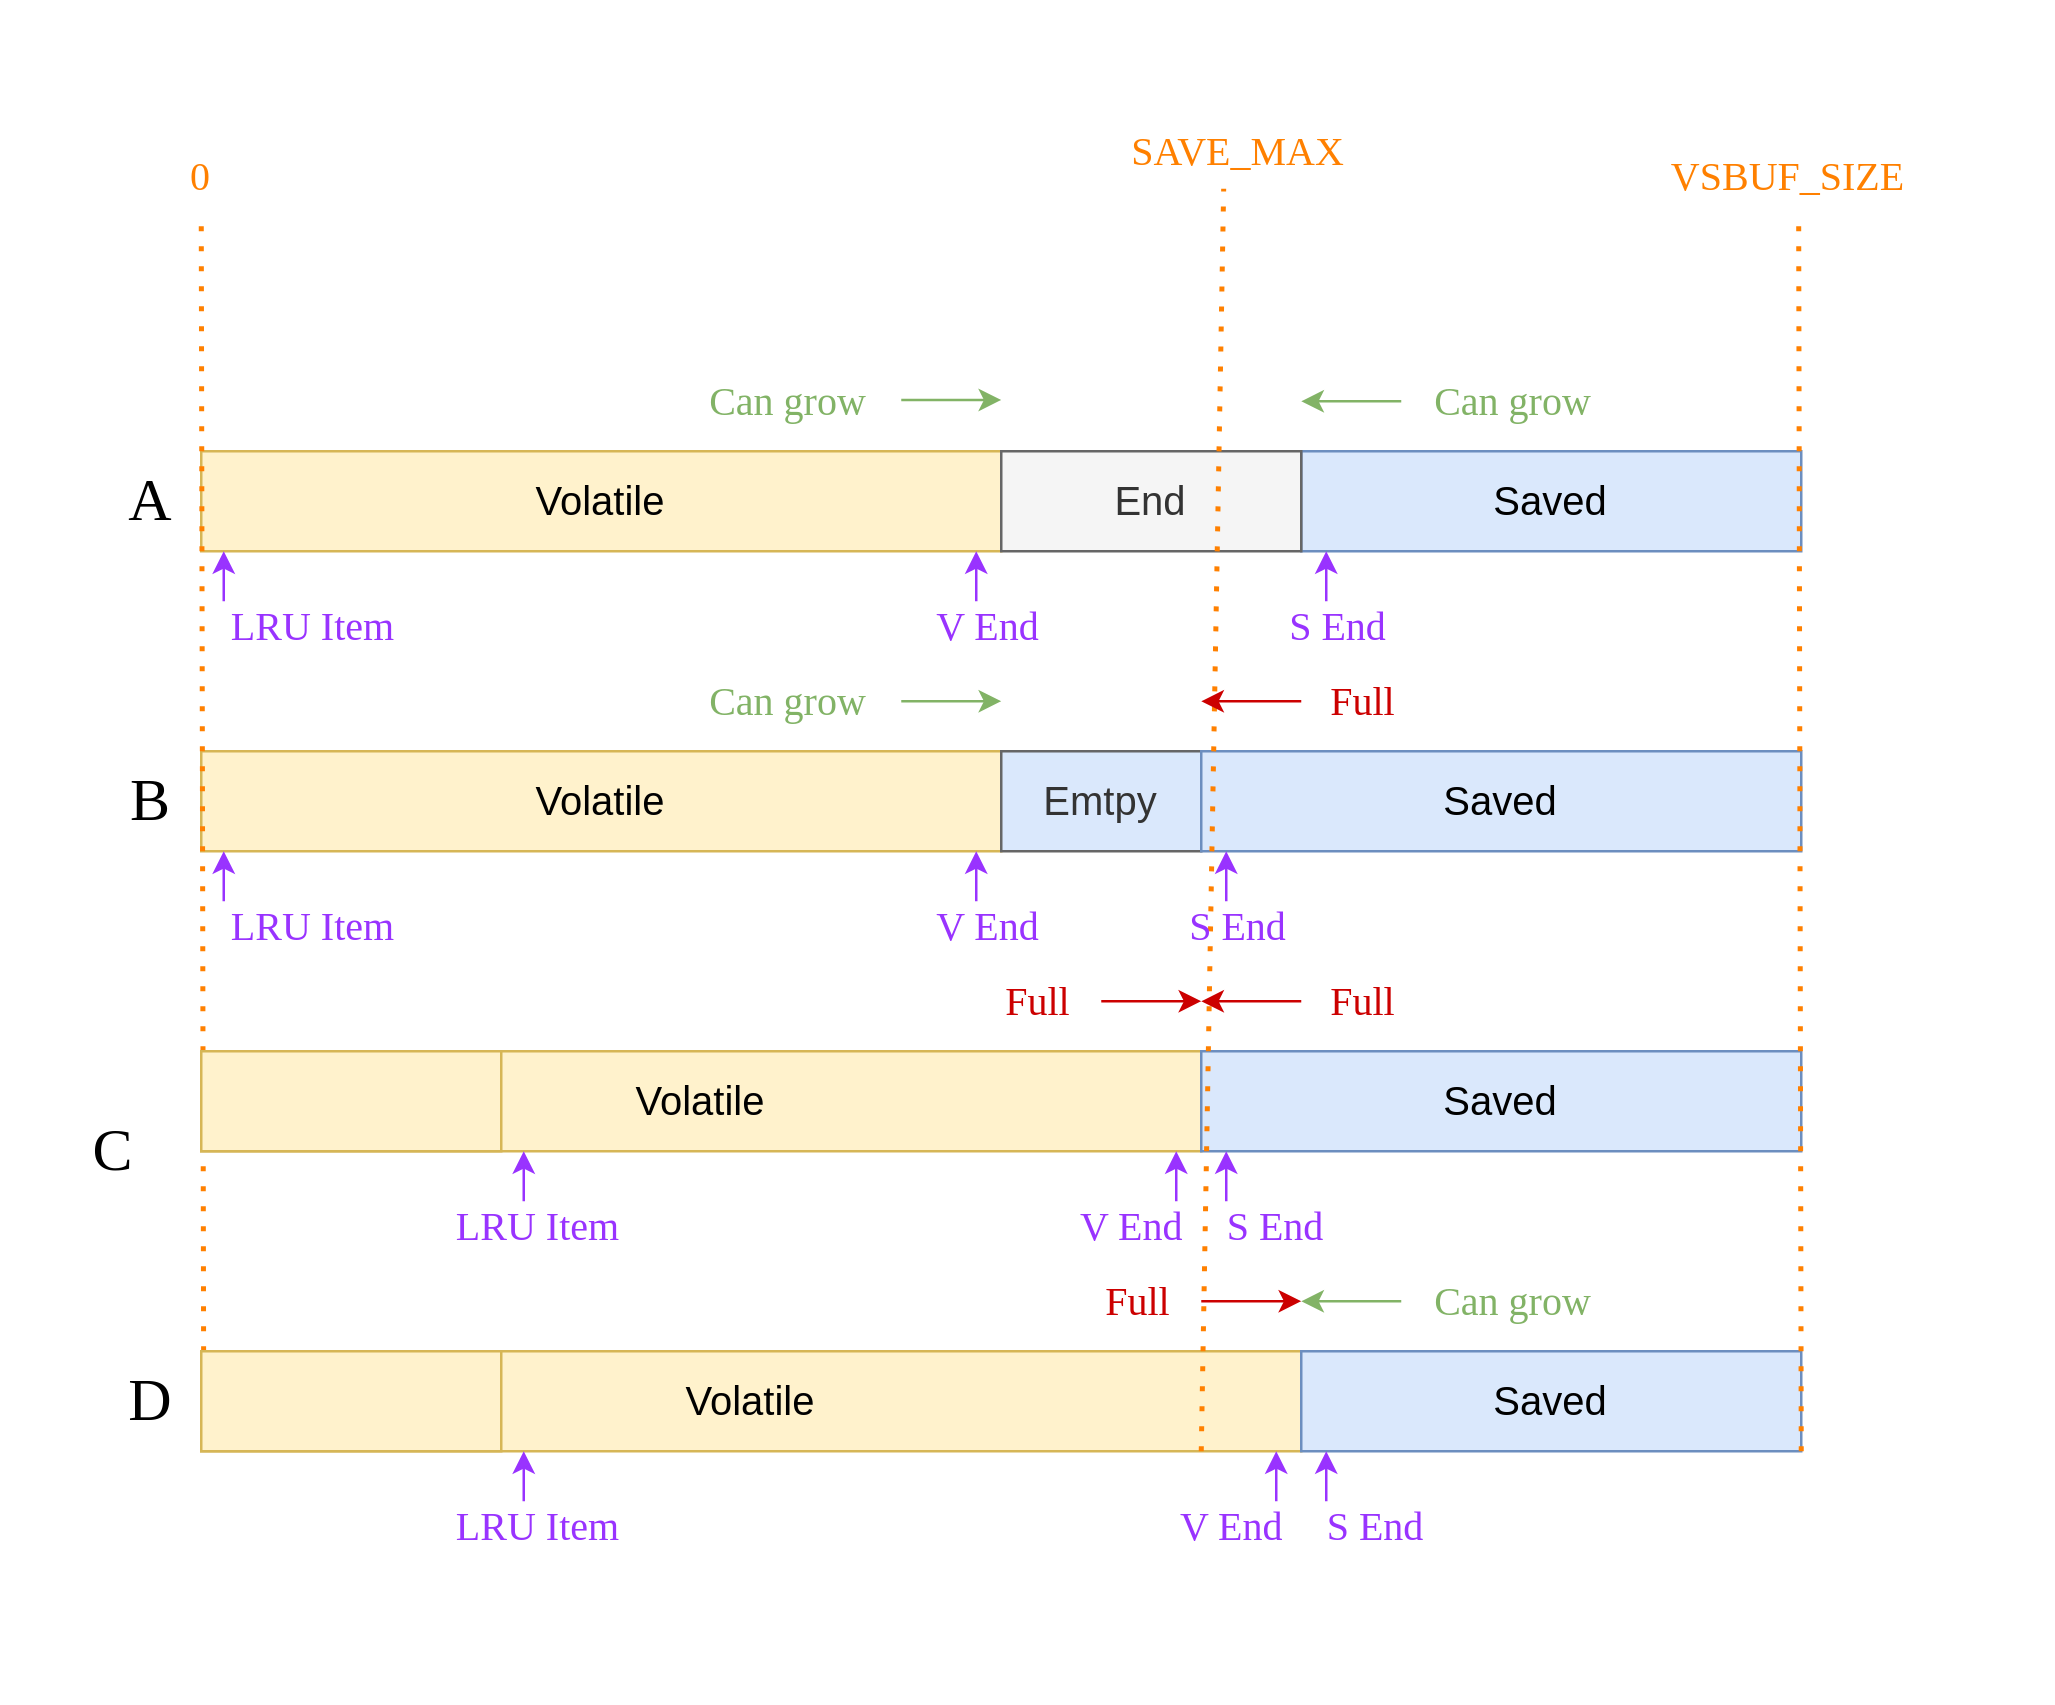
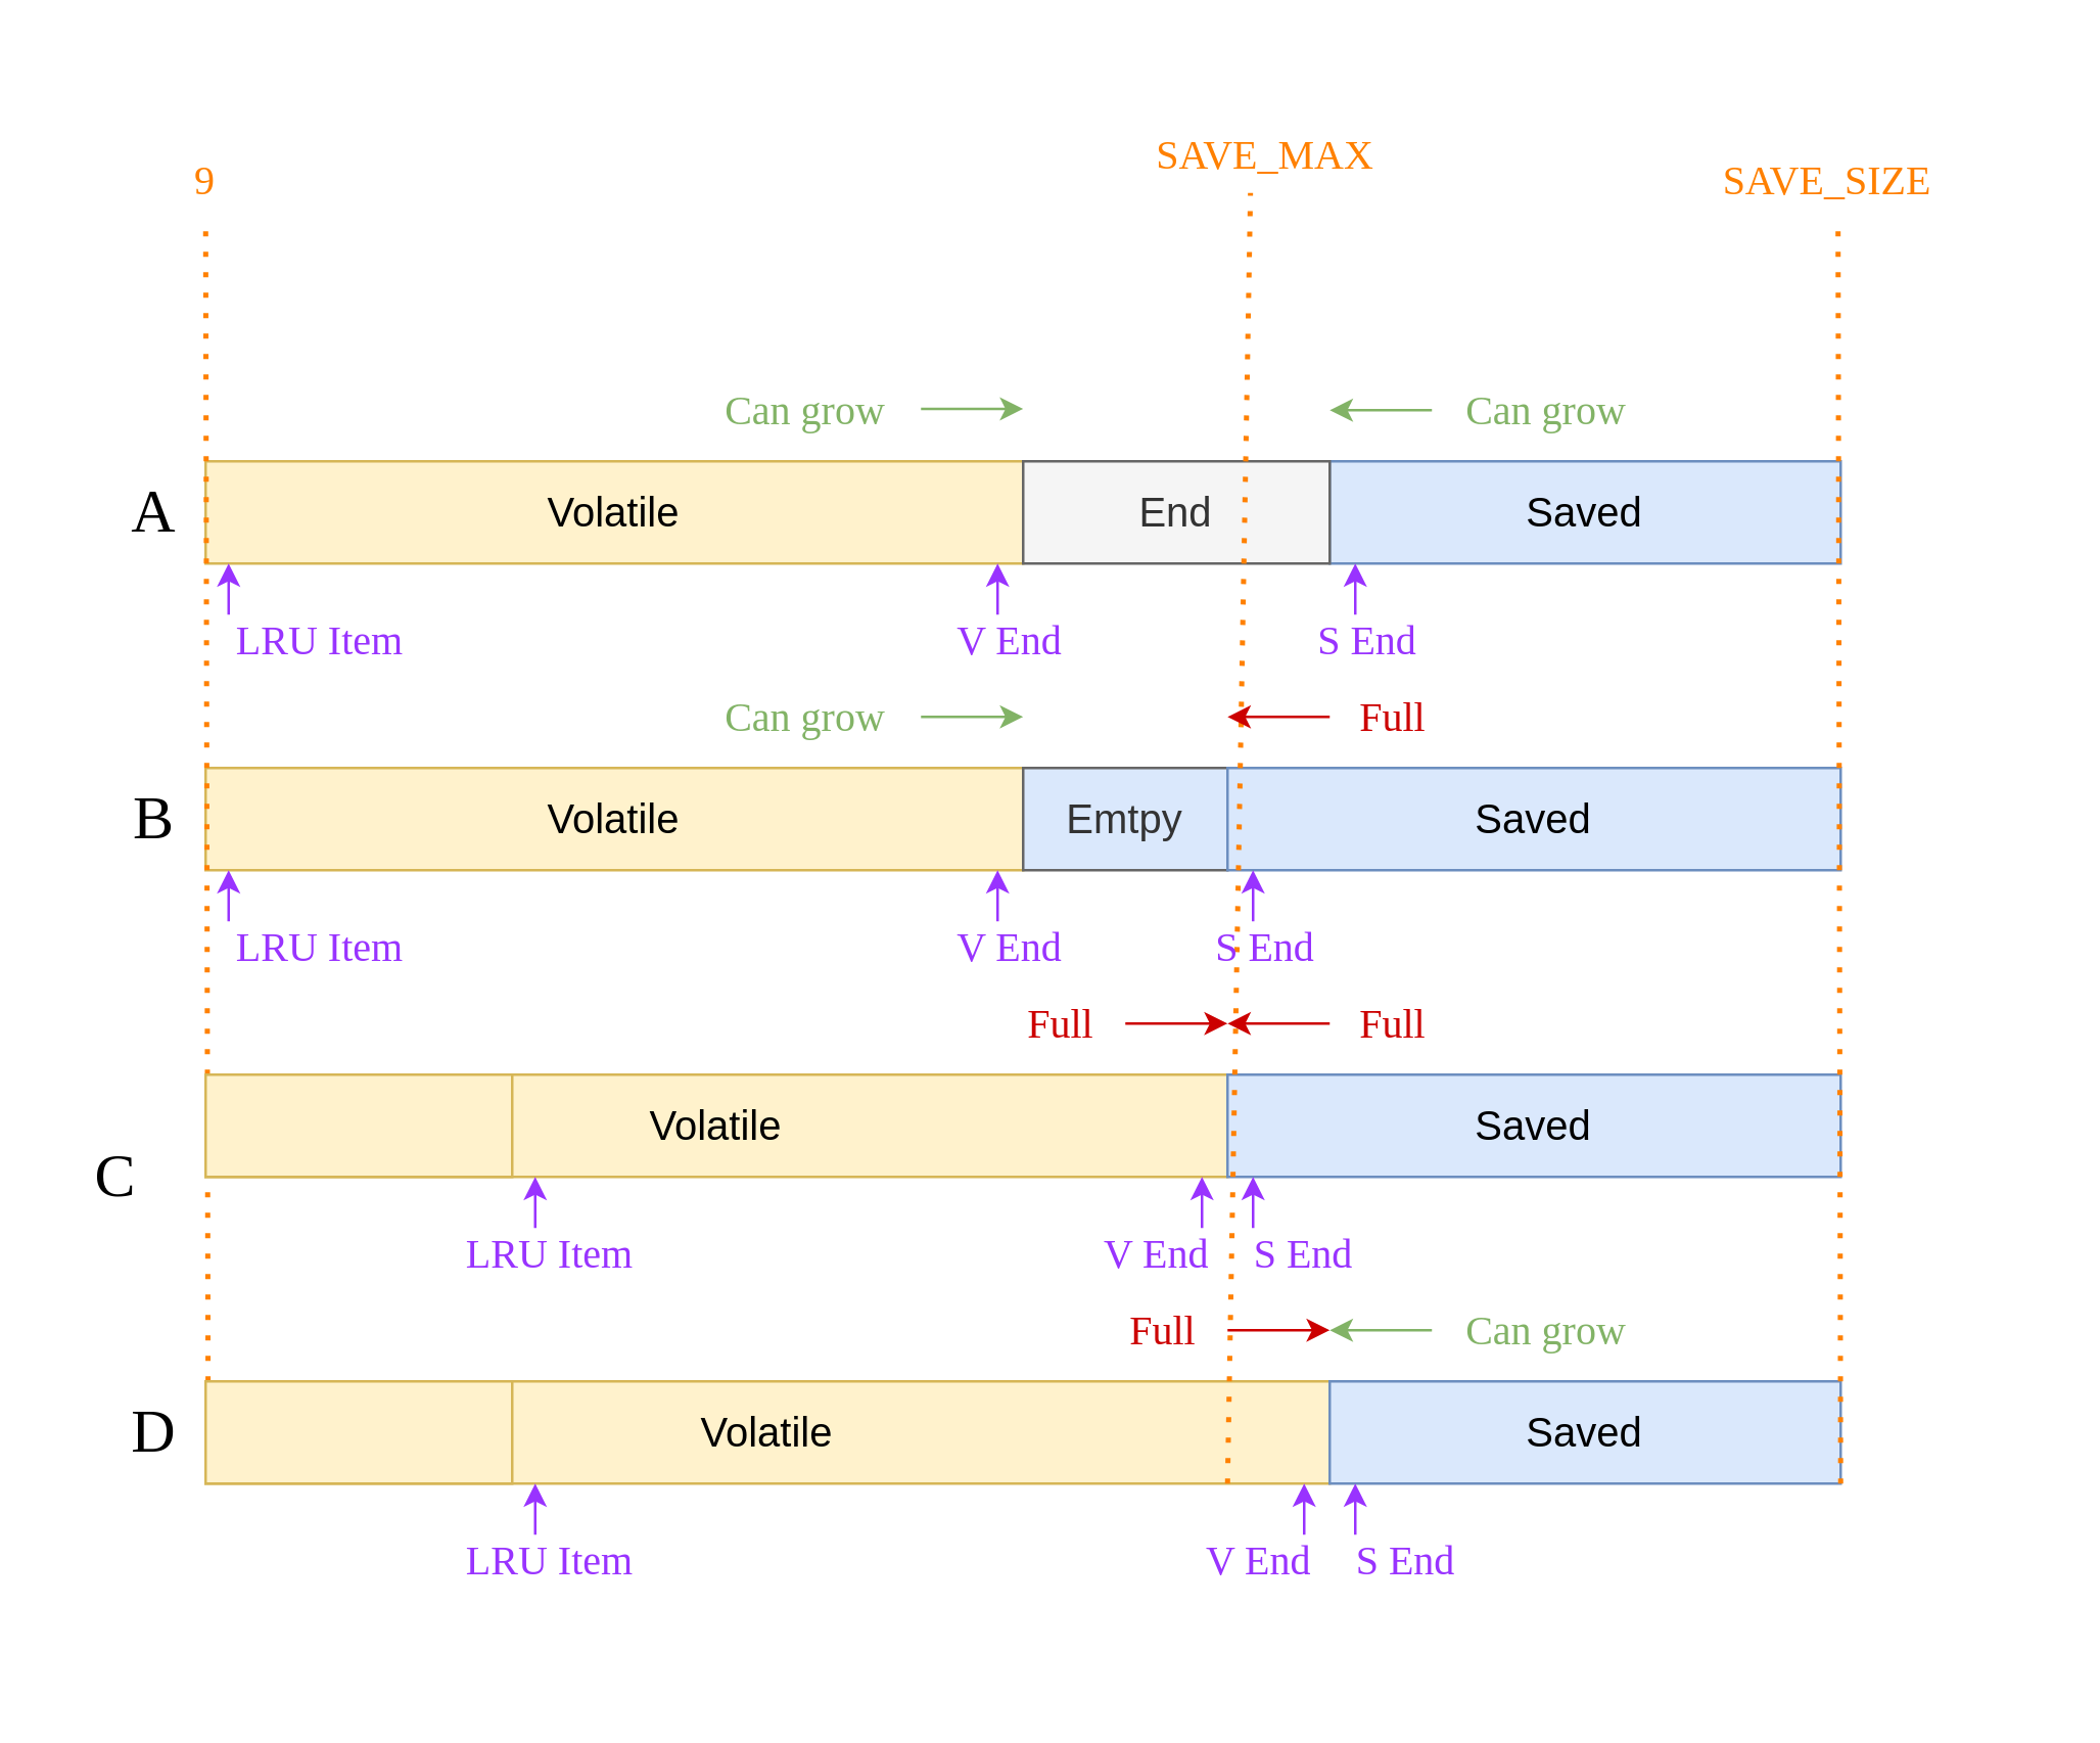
- <mxCell id="31" value="0" style="text;html=1;strokeColor=none;fillColor=none;align=center;verticalAlign=middle;whiteSpace=wrap;rounded=0;fontSize=16;fontColor=#FF8000;fontFamily=Verdana;" vertex="1" parent="1"><mxGeometry x="70" y="60" width="20" height="20" as="geometry" /></mxCell>
+ <mxCell id="31" value="9" style="text;html=1;strokeColor=none;fillColor=none;align=center;verticalAlign=middle;whiteSpace=wrap;rounded=0;fontSize=16;fontColor=#FF8000;fontFamily=Verdana;" vertex="1" parent="1"><mxGeometry x="70" y="60" width="20" height="20" as="geometry" /></mxCell>
- <mxCell id="32" value="VSBUF_SIZE" style="text;html=1;strokeColor=none;fillColor=none;align=center;verticalAlign=middle;whiteSpace=wrap;rounded=0;fontSize=16;fontColor=#FF8000;fontFamily=Verdana;" vertex="1" parent="1"><mxGeometry x="670" y="60" width="90" height="20" as="geometry" /></mxCell>
+ <mxCell id="32" value="SAVE_SIZE" style="text;html=1;strokeColor=none;fillColor=none;align=center;verticalAlign=middle;whiteSpace=wrap;rounded=0;fontSize=16;fontColor=#FF8000;fontFamily=Verdana;" vertex="1" parent="1"><mxGeometry x="670" y="60" width="90" height="20" as="geometry" /></mxCell>
